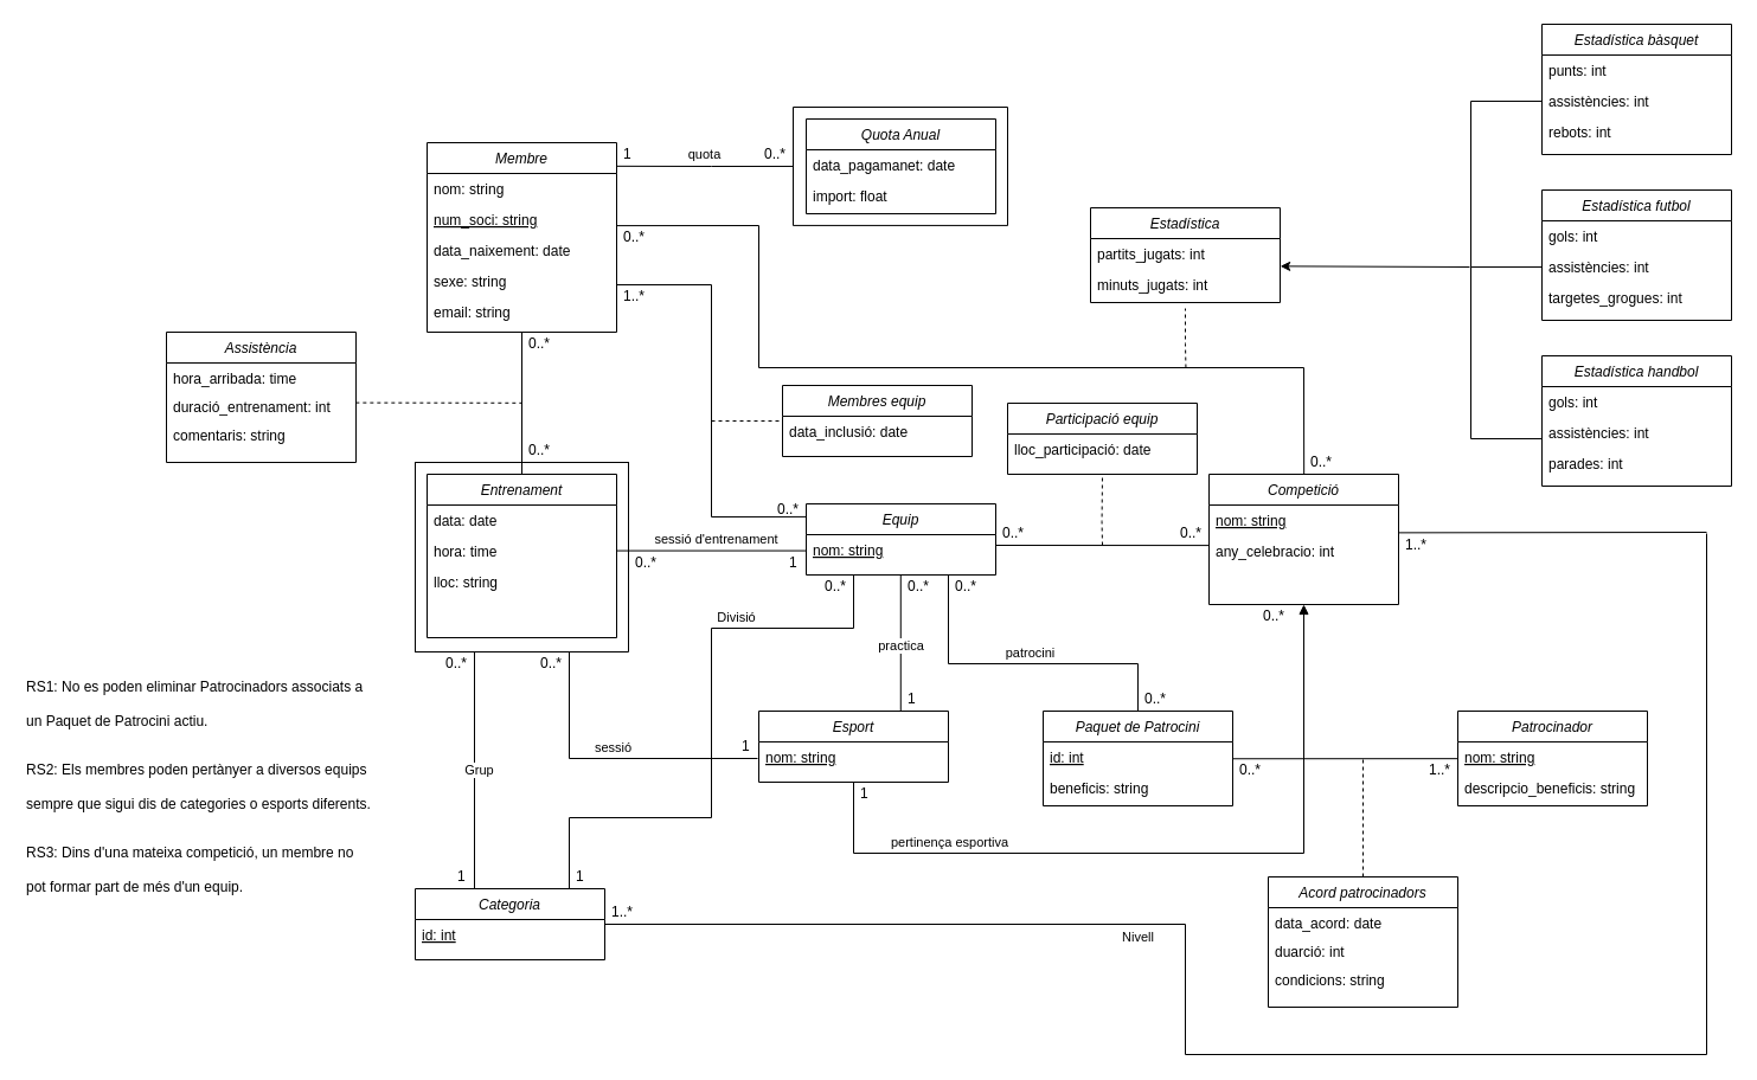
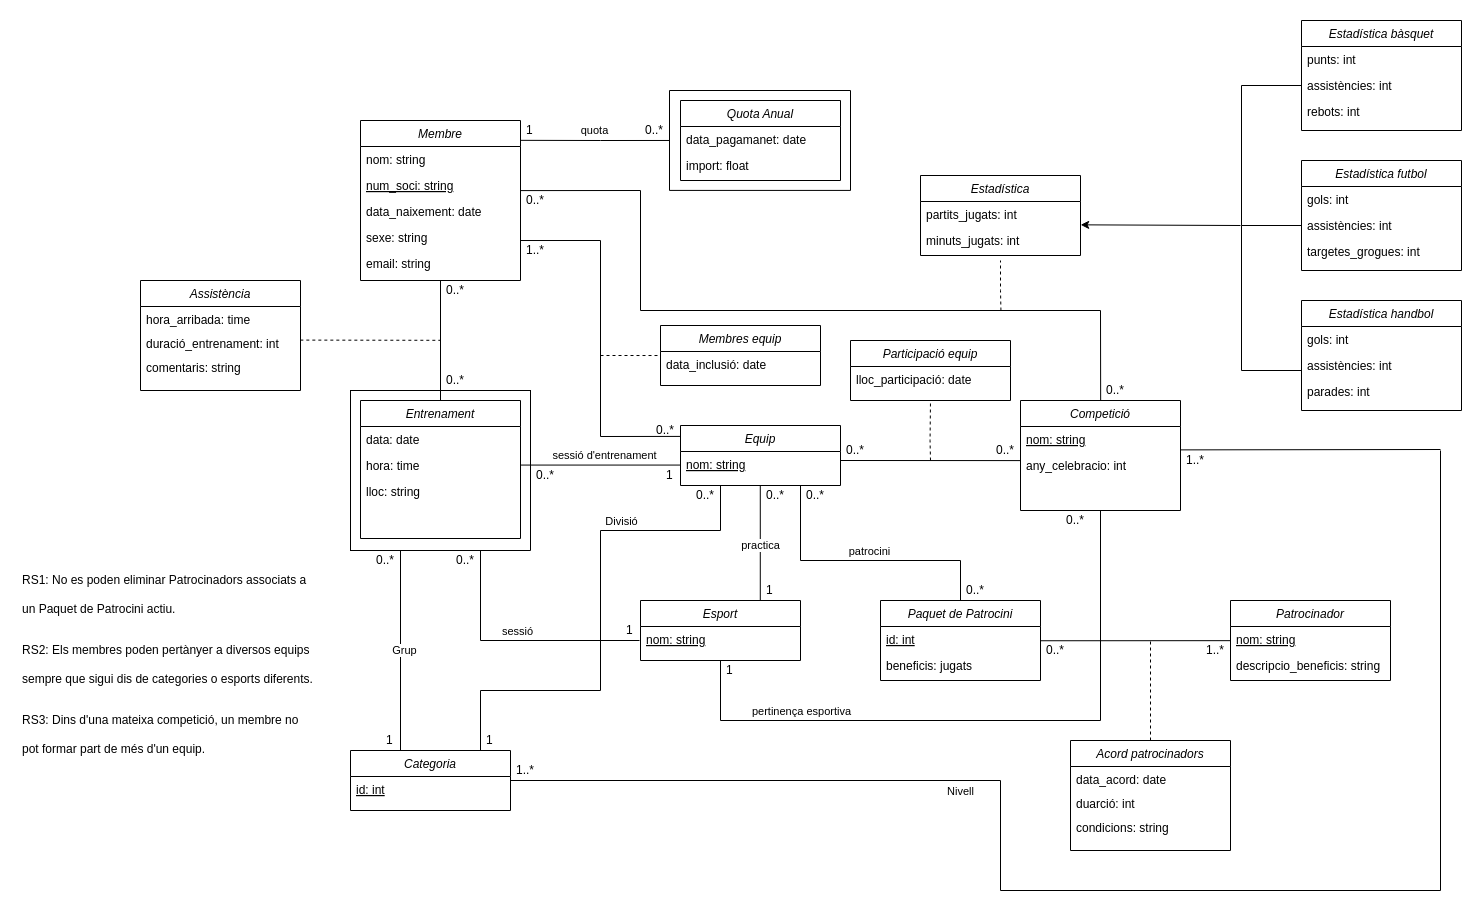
- <mxCell id="82" value="" style="endArrow=block;html=1;rounded=0;exitX=0.5;exitY=1;exitDx=0;exitDy=0;entryX=0.5;entryY=1;entryDx=0;entryDy=0;" parent="1" source="28" target="10" edge="1"><mxGeometry relative="1" as="geometry"><mxPoint x="870" y="770" as="sourcePoint" /><mxPoint x="1070" y="770" as="targetPoint" /><Array as="points"><mxPoint x="720" y="720" /><mxPoint x="1100" y="720" /></Array></mxGeometry></mxCell>
+ <mxCell id="82" value="" style="endArrow=none;html=1;rounded=0;exitX=0.5;exitY=1;exitDx=0;exitDy=0;entryX=0.5;entryY=1;entryDx=0;entryDy=0;" parent="1" source="28" target="10" edge="1"><mxGeometry relative="1" as="geometry"><mxPoint x="870" y="770" as="sourcePoint" /><mxPoint x="1070" y="770" as="targetPoint" /><Array as="points"><mxPoint x="720" y="720" /><mxPoint x="1100" y="720" /></Array></mxGeometry></mxCell>
- <mxCell id="39" value="beneficis: string" style="text;align=left;verticalAlign=top;spacingLeft=4;spacingRight=4;overflow=hidden;rotatable=0;points=[[0,0.5],[1,0.5]];portConstraint=eastwest;" parent="37" vertex="1"><mxGeometry y="52" width="160" height="26" as="geometry" /></mxCell>
+ <mxCell id="39" value="beneficis: jugats" style="text;align=left;verticalAlign=top;spacingLeft=4;spacingRight=4;overflow=hidden;rotatable=0;points=[[0,0.5],[1,0.5]];portConstraint=eastwest;" parent="37" vertex="1"><mxGeometry y="52" width="160" height="26" as="geometry" /></mxCell>
